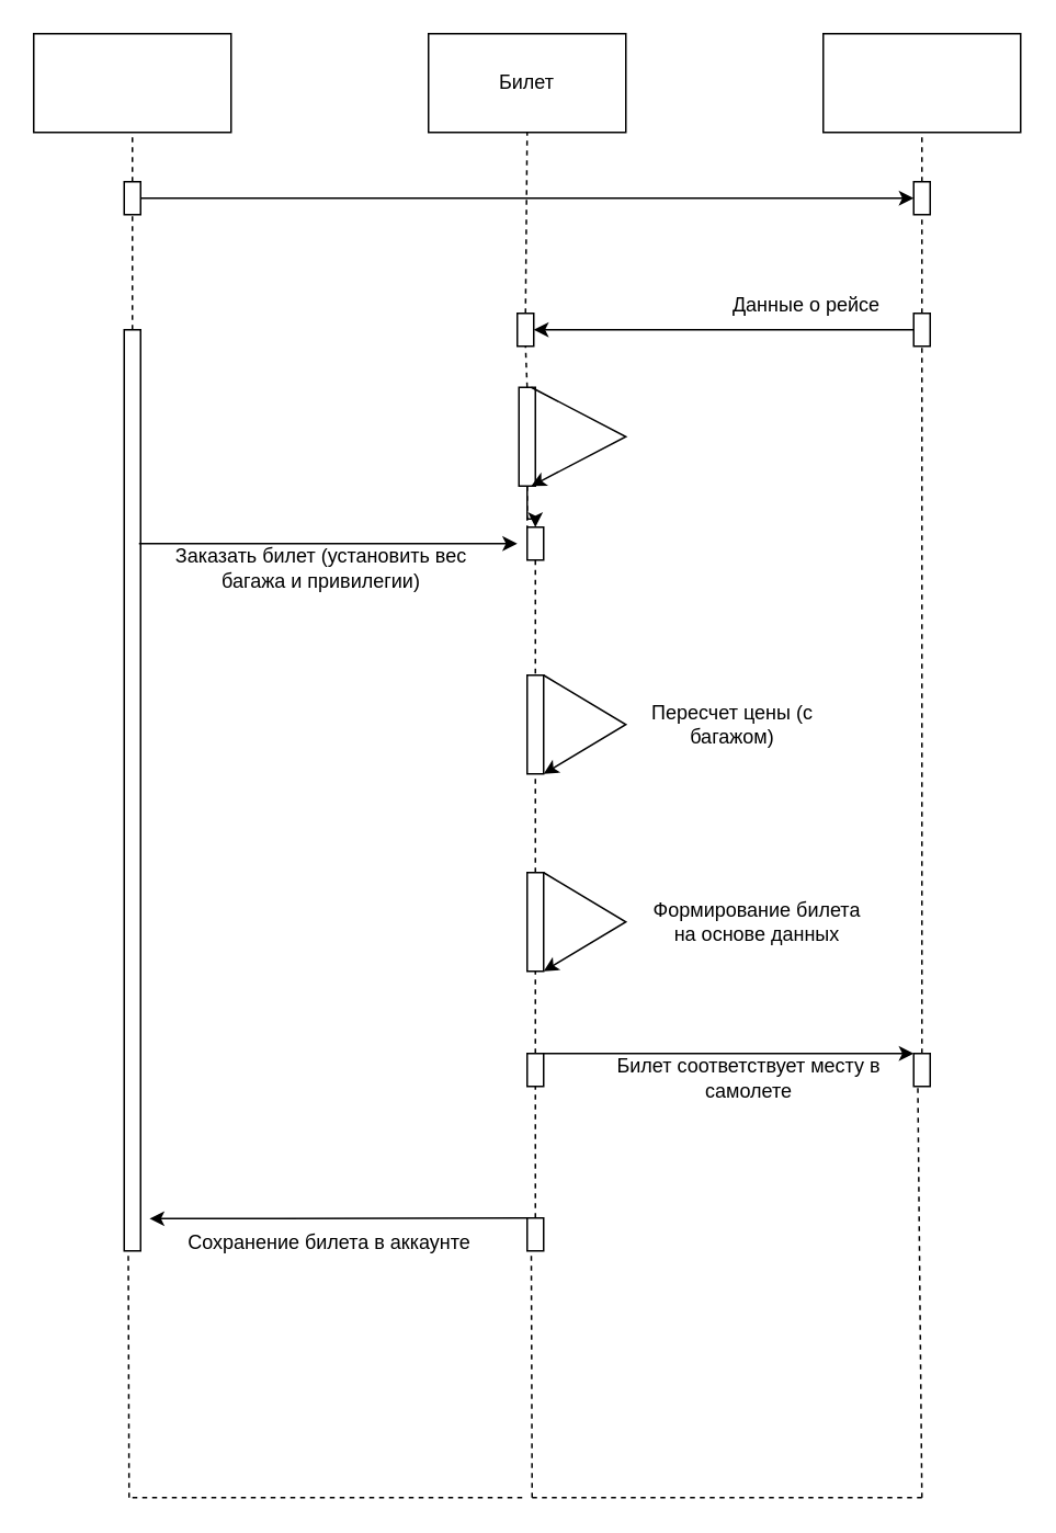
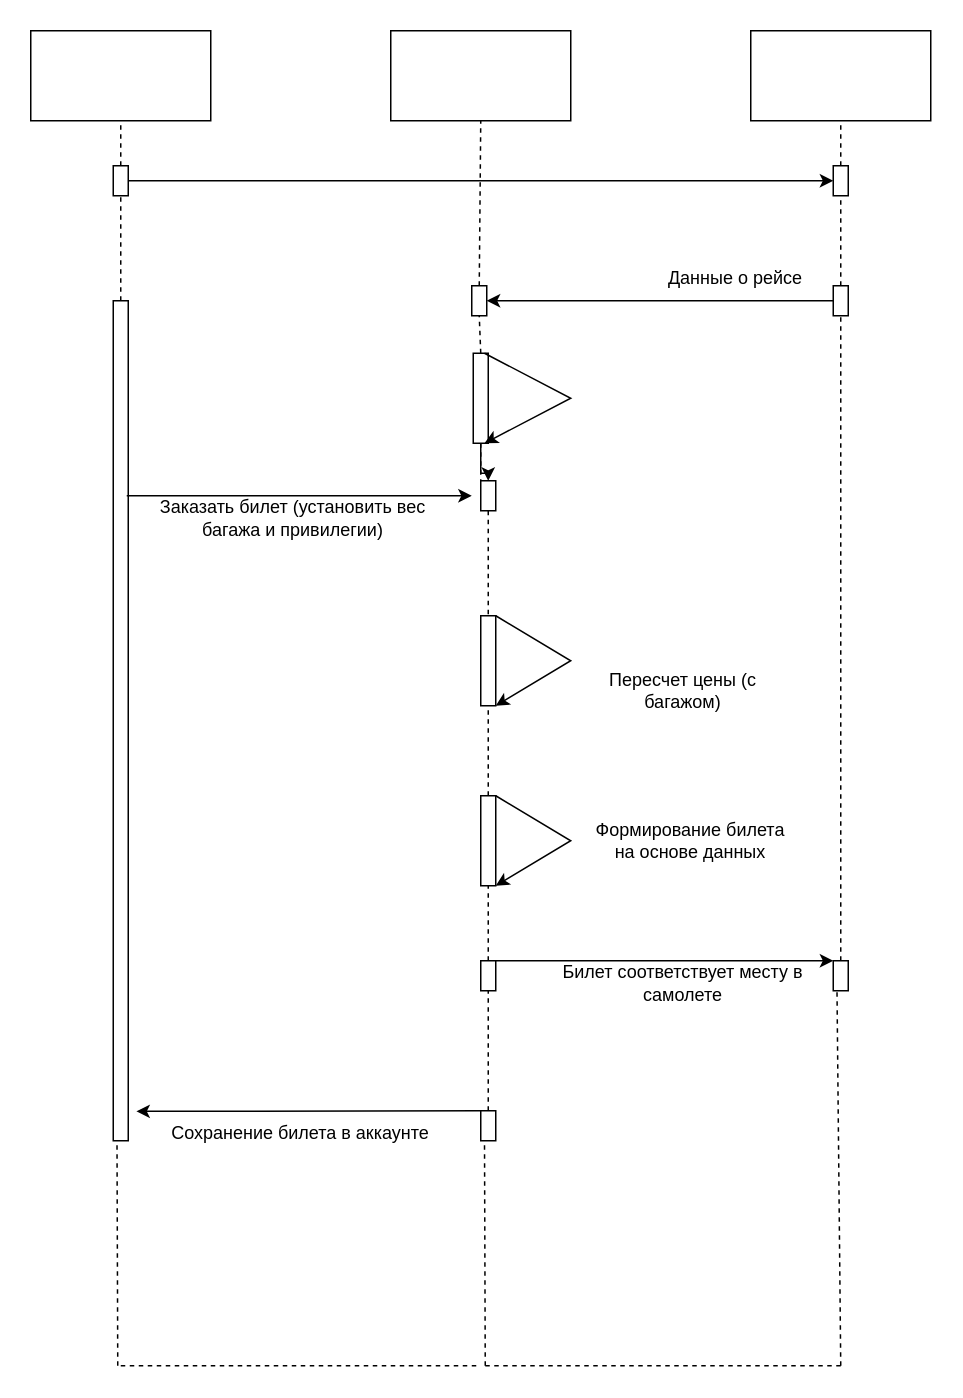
- <mxCell id="5" value="Билет&lt;br&gt;" style="text;html=1;strokeColor=none;fillColor=none;align=center;verticalAlign=middle;whiteSpace=wrap;rounded=0;" vertex="1" parent="1"><mxGeometry x="290" y="35" width="60" height="30" as="geometry" /></mxCell>
- <mxCell id="33" value="Пересчет цены (с багажом)" style="text;html=1;strokeColor=none;fillColor=none;align=center;verticalAlign=middle;whiteSpace=wrap;rounded=0;" vertex="1" parent="1"><mxGeometry x="380" y="425" width="130" height="30" as="geometry" /></mxCell>
+ <mxCell id="33" value="Пересчет цены (с багажом)" style="text;html=1;strokeColor=none;fillColor=none;align=center;verticalAlign=middle;whiteSpace=wrap;rounded=0;" vertex="1" parent="1"><mxGeometry x="390" y="445" width="130" height="30" as="geometry" /></mxCell>
